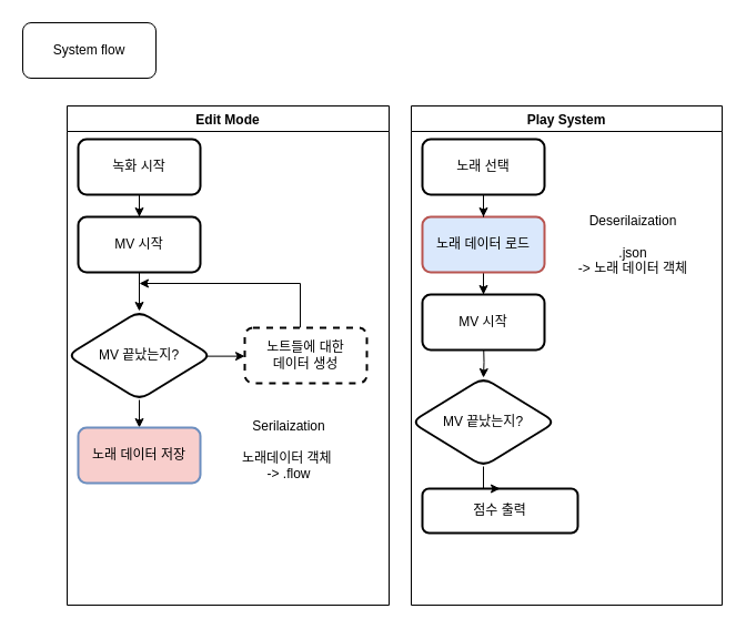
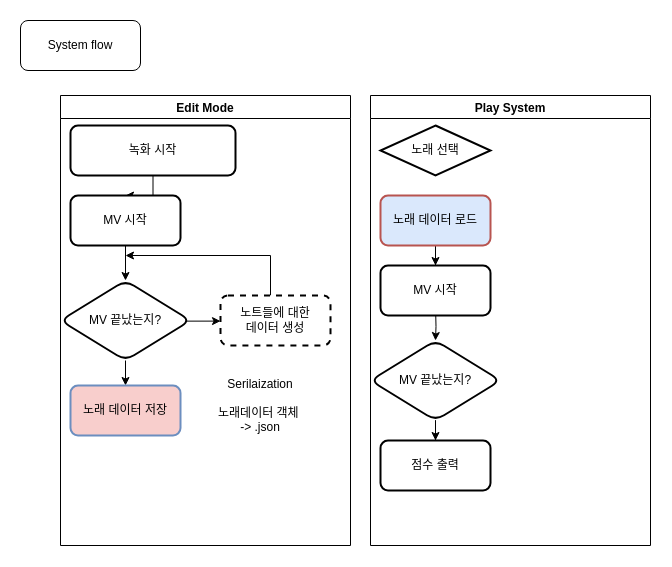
- <mxCell id="5" value="녹화 시작" style="rounded=1;whiteSpace=wrap;html=1;strokeWidth=2;" vertex="1" parent="3"><mxGeometry x="10" y="30" width="110" height="50" as="geometry" /></mxCell>
+ <mxCell id="5" value="녹화 시작" style="rounded=1;whiteSpace=wrap;html=1;strokeWidth=2;" vertex="1" parent="3"><mxGeometry x="10" y="30" width="165" height="50" as="geometry" /></mxCell>
- <mxCell id="16" value="노래 선택" style="rounded=1;whiteSpace=wrap;html=1;strokeWidth=2;" vertex="1" parent="15"><mxGeometry x="10" y="30" width="110" height="50" as="geometry" /></mxCell>
+ <mxCell id="16" value="노래 선택" style="rhombus;whiteSpace=wrap;html=1;strokeWidth=2;" vertex="1" parent="15"><mxGeometry x="10" y="30" width="110" height="50" as="geometry" /></mxCell>
- <mxCell id="19" style="edgeStyle=orthogonalEdgeStyle;rounded=0;orthogonalLoop=1;jettySize=auto;html=1;entryX=0.5;entryY=0;entryDx=0;entryDy=0;" edge="1" source="16" target="18" parent="15"><mxGeometry relative="1" as="geometry" /></mxCell>
- <mxCell id="24" value="Deserilaization&lt;br&gt;&lt;br&gt;.json&lt;br&gt;-&amp;gt; 노래 데이터 객체" style="text;html=1;strokeColor=none;fillColor=none;align=center;verticalAlign=middle;whiteSpace=wrap;rounded=0;strokeWidth=2;" vertex="1" parent="15"><mxGeometry x="130" y="95" width="140" height="60" as="geometry" /></mxCell>
- <mxCell id="14" value="Serilaization&lt;br&gt;&lt;br&gt;노래데이터 객체&amp;nbsp;&lt;br&gt;-&amp;gt; .flow" style="text;html=1;strokeColor=none;fillColor=none;align=center;verticalAlign=middle;whiteSpace=wrap;rounded=0;strokeWidth=2;" vertex="1" parent="3"><mxGeometry x="130" y="280" width="140" height="60" as="geometry" /></mxCell>
+ <mxCell id="14" value="Serilaization&lt;br&gt;&lt;br&gt;노래데이터 객체&amp;nbsp;&lt;br&gt;-&amp;gt; .json" style="text;html=1;strokeColor=none;fillColor=none;align=center;verticalAlign=middle;whiteSpace=wrap;rounded=0;strokeWidth=2;" vertex="1" parent="3"><mxGeometry x="130" y="280" width="140" height="60" as="geometry" /></mxCell>
- <mxCell id="22" value="점수 출력" style="rounded=1;whiteSpace=wrap;html=1;strokeWidth=2;" vertex="1" parent="15"><mxGeometry x="10" y="345" width="140" height="40" as="geometry" /></mxCell>
+ <mxCell id="22" value="점수 출력" style="rounded=1;whiteSpace=wrap;html=1;strokeWidth=2;" vertex="1" parent="15"><mxGeometry x="10" y="345" width="110" height="50" as="geometry" /></mxCell>
